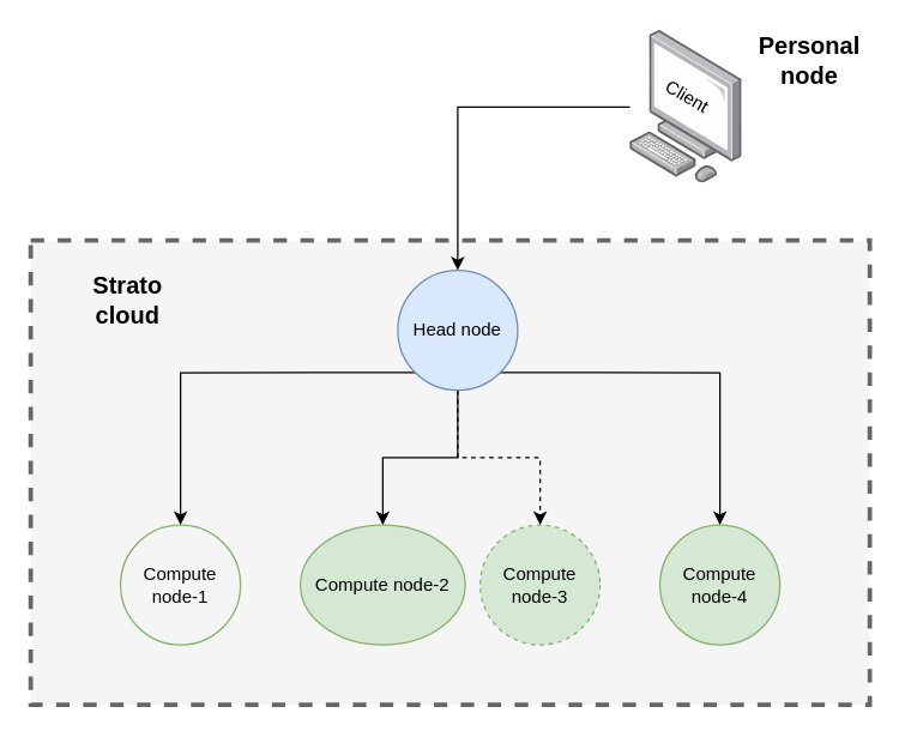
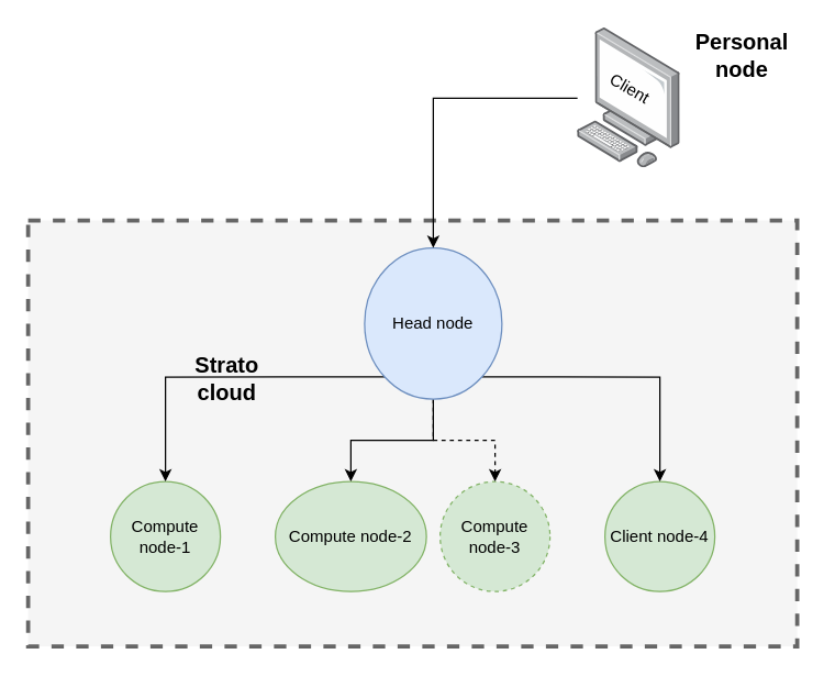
- <mxCell id="16" value="&lt;b&gt;&lt;font style=&quot;font-size: 16px&quot;&gt;Strato cloud&lt;/font&gt;&lt;/b&gt;" style="text;html=1;strokeColor=none;fillColor=none;align=center;verticalAlign=middle;whiteSpace=wrap;rounded=0;dashed=1;" vertex="1" parent="1"><mxGeometry x="40" y="180" width="90" height="40" as="geometry" /></mxCell>
+ <mxCell id="16" value="&lt;b&gt;&lt;font style=&quot;font-size: 16px&quot;&gt;Strato cloud&lt;/font&gt;&lt;/b&gt;" style="text;html=1;strokeColor=none;fillColor=none;align=center;verticalAlign=middle;whiteSpace=wrap;rounded=0;dashed=1;" vertex="1" parent="1"><mxGeometry x="120" y="255" width="90" height="40" as="geometry" /></mxCell>
- <mxCell id="11" value="Head node" style="ellipse;whiteSpace=wrap;html=1;aspect=fixed;fillColor=#dae8fc;strokeColor=#6c8ebf;" vertex="1" parent="1"><mxGeometry x="265" y="180" width="80" height="80" as="geometry" /></mxCell>
+ <mxCell id="11" value="Head node" style="ellipse;whiteSpace=wrap;html=1;aspect=fixed;fillColor=#dae8fc;strokeColor=#6c8ebf;" vertex="1" parent="1"><mxGeometry x="265" y="180" width="100" height="110" as="geometry" /></mxCell>
- <mxCell id="3" value="Compute node-1" style="ellipse;whiteSpace=wrap;html=1;aspect=fixed;fillColor=#f5f5f5;strokeColor=#82b366;" vertex="1" parent="1"><mxGeometry x="80" y="350" width="80" height="80" as="geometry" /></mxCell>
+ <mxCell id="3" value="Compute node-1" style="ellipse;whiteSpace=wrap;html=1;aspect=fixed;fillColor=#d5e8d4;strokeColor=#82b366;" vertex="1" parent="1"><mxGeometry x="80" y="350" width="80" height="80" as="geometry" /></mxCell>
- <mxCell id="6" value="Compute node-4" style="ellipse;whiteSpace=wrap;html=1;aspect=fixed;fillColor=#d5e8d4;strokeColor=#82b366;" vertex="1" parent="1"><mxGeometry x="440" y="350" width="80" height="80" as="geometry" /></mxCell>
+ <mxCell id="6" value="Client node-4" style="ellipse;whiteSpace=wrap;html=1;aspect=fixed;fillColor=#d5e8d4;strokeColor=#82b366;" vertex="1" parent="1"><mxGeometry x="440" y="350" width="80" height="80" as="geometry" /></mxCell>
